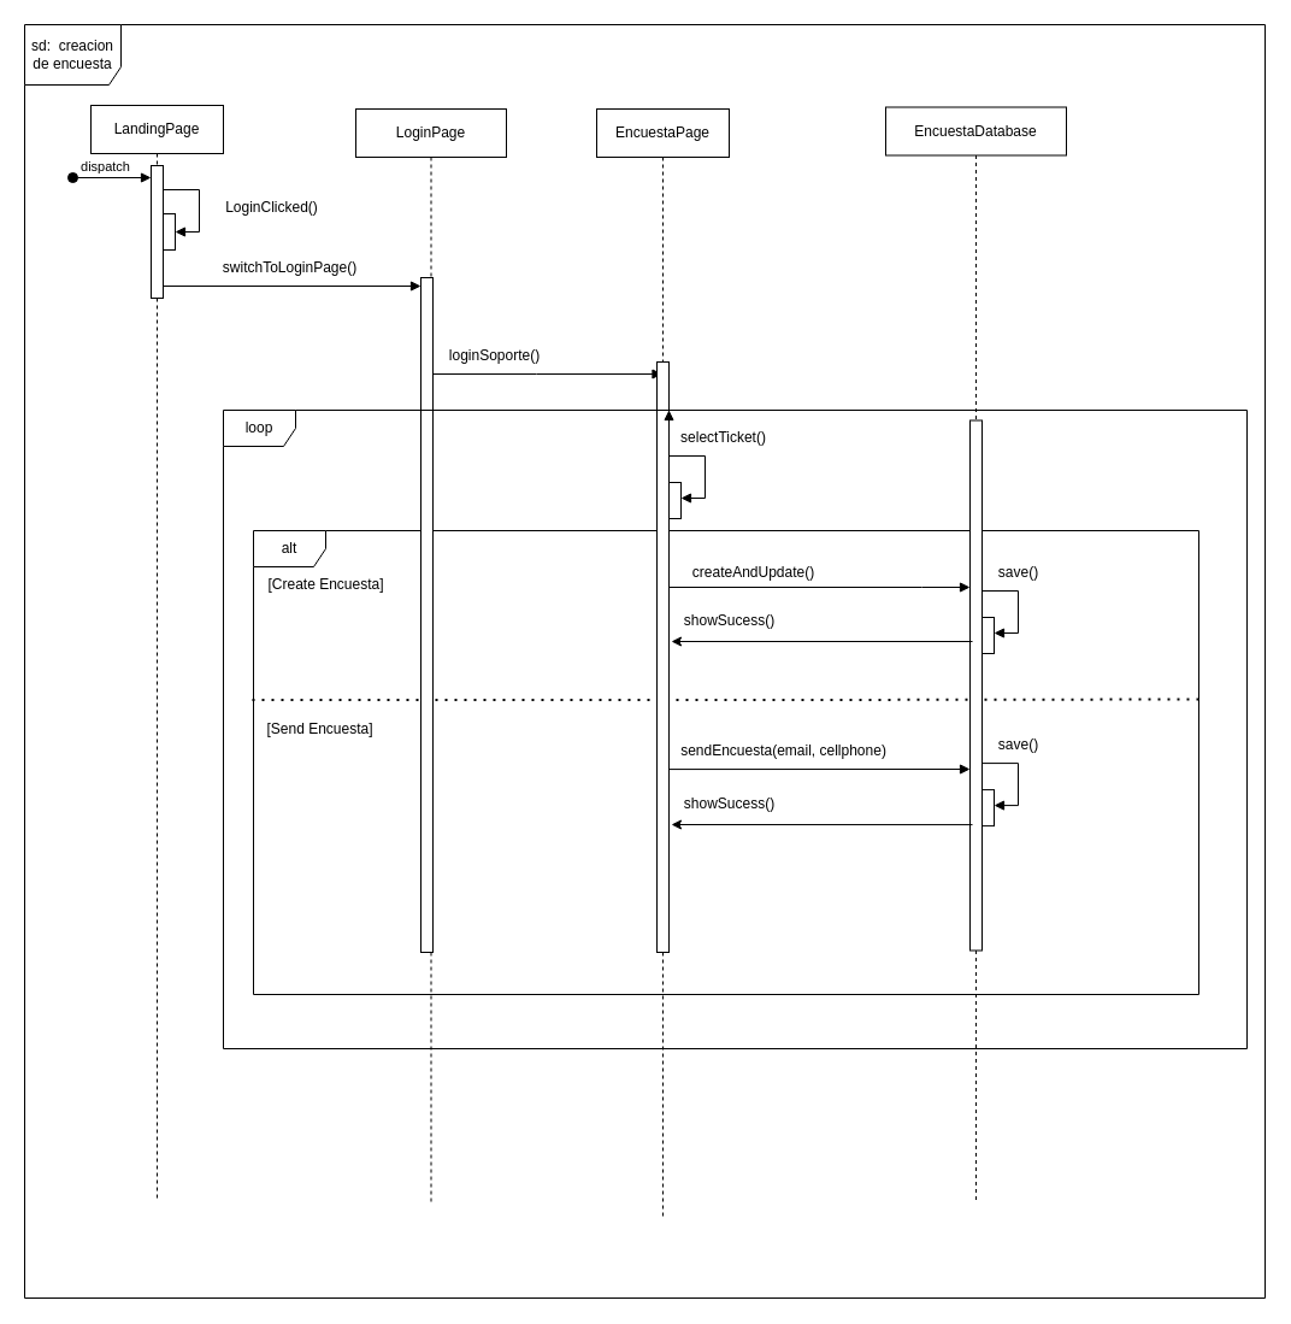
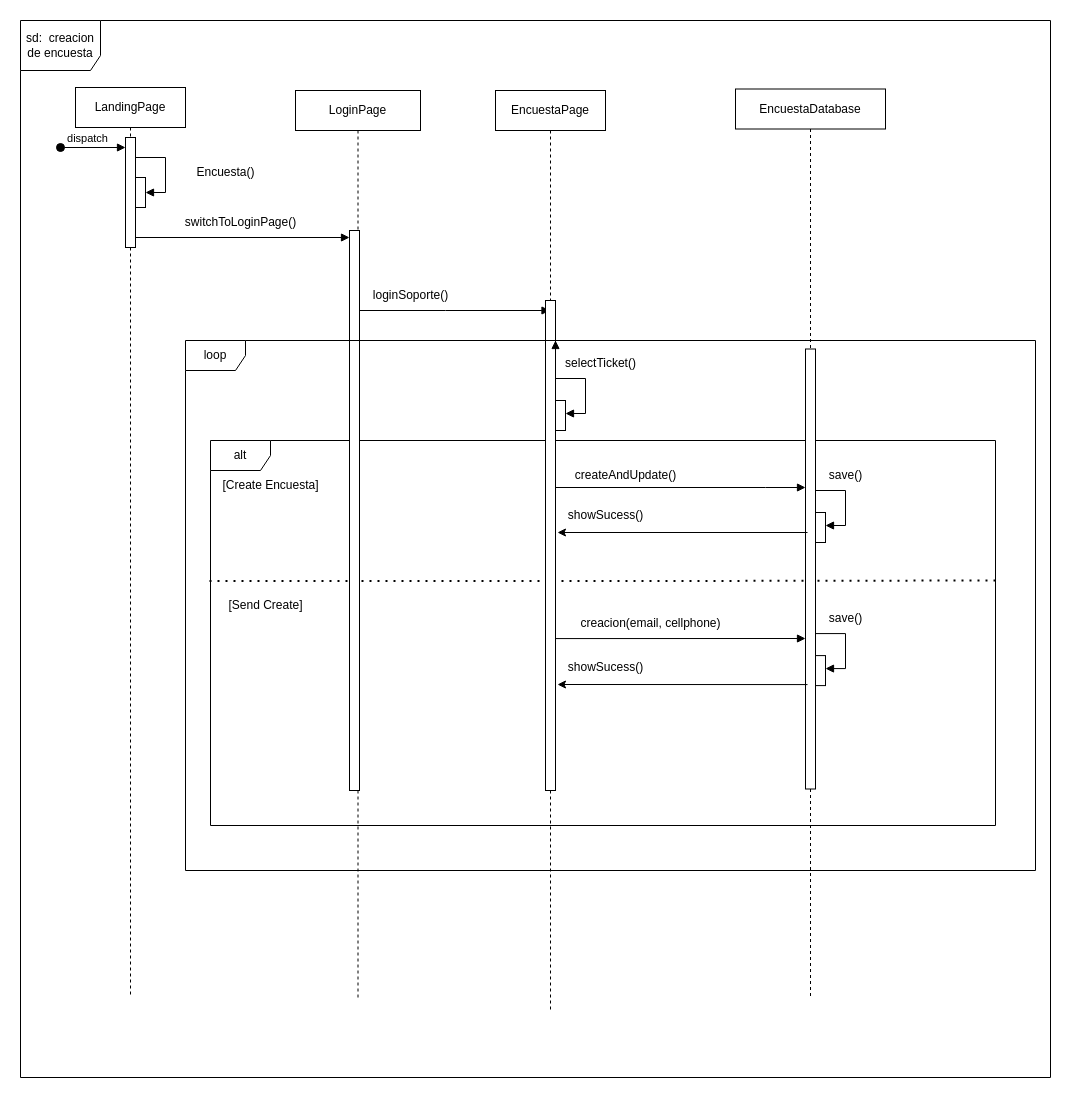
- <mxCell id="3" value="LoginClicked()" style="text;html=1;align=center;verticalAlign=middle;resizable=0;points=[];autosize=1;strokeColor=none;fillColor=none;" vertex="1" parent="1"><mxGeometry x="175" y="157" width="100" height="30" as="geometry" /></mxCell>
+ <mxCell id="3" value="Encuesta()" style="text;html=1;align=center;verticalAlign=middle;resizable=0;points=[];autosize=1;strokeColor=none;fillColor=none;" vertex="1" parent="1"><mxGeometry x="175" y="157" width="100" height="30" as="geometry" /></mxCell>
- <mxCell id="41" value="[Send Encuesta&lt;span style=&quot;background-color: initial;&quot;&gt;]&lt;/span&gt;" style="text;html=1;align=center;verticalAlign=middle;resizable=0;points=[];autosize=1;strokeColor=none;fillColor=none;" vertex="1" parent="1"><mxGeometry x="210" y="590" width="110" height="30" as="geometry" /></mxCell>
+ <mxCell id="41" value="[Send Create&lt;span style=&quot;background-color: initial;&quot;&gt;]&lt;/span&gt;" style="text;html=1;align=center;verticalAlign=middle;resizable=0;points=[];autosize=1;strokeColor=none;fillColor=none;" vertex="1" parent="1"><mxGeometry x="210" y="590" width="110" height="30" as="geometry" /></mxCell>
- <mxCell id="26" value="sendEncuesta(email, cellphone)" style="text;html=1;align=center;verticalAlign=middle;resizable=0;points=[];autosize=1;strokeColor=none;fillColor=none;" vertex="1" parent="1"><mxGeometry x="555" y="608" width="190" height="30" as="geometry" /></mxCell>
+ <mxCell id="26" value="creacion(email, cellphone)" style="text;html=1;align=center;verticalAlign=middle;resizable=0;points=[];autosize=1;strokeColor=none;fillColor=none;" vertex="1" parent="1"><mxGeometry x="555" y="608" width="190" height="30" as="geometry" /></mxCell>
